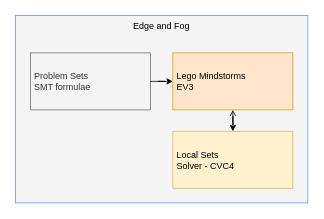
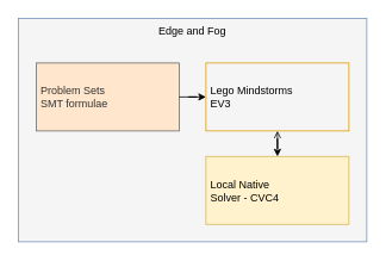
- <mxCell id="8" value="&amp;nbsp;Problem Sets&amp;nbsp;&lt;br&gt;&amp;nbsp;SMT formulae" style="rounded=0;whiteSpace=wrap;html=1;verticalAlign=middle;align=left;fillColor=#f5f5f5;strokeColor=#666666;fontColor=#333333;" parent="1" vertex="1"><mxGeometry x="40" y="70" width="160" height="76" as="geometry" /></mxCell>
+ <mxCell id="8" value="&amp;nbsp;Problem Sets&amp;nbsp;&lt;br&gt;&amp;nbsp;SMT formulae" style="rounded=0;whiteSpace=wrap;html=1;verticalAlign=middle;align=left;fillColor=#ffe6cc;strokeColor=#666666;fontColor=#333333;" parent="1" vertex="1"><mxGeometry x="40" y="70" width="160" height="76" as="geometry" /></mxCell>
- <mxCell id="3" value="&amp;nbsp;Lego Mindstorms&amp;nbsp;&lt;br&gt;&amp;nbsp;EV3" style="rounded=0;whiteSpace=wrap;html=1;fillColor=#ffe6cc;strokeColor=#d79b00;verticalAlign=middle;align=left;" parent="1" vertex="1"><mxGeometry x="230" y="70" width="160" height="76" as="geometry" /></mxCell>
+ <mxCell id="3" value="&amp;nbsp;Lego Mindstorms&amp;nbsp;&lt;br&gt;&amp;nbsp;EV3" style="rounded=0;whiteSpace=wrap;html=1;fillColor=#f5f5f5;strokeColor=#d79b00;verticalAlign=middle;align=left;" parent="1" vertex="1"><mxGeometry x="230" y="70" width="160" height="76" as="geometry" /></mxCell>
- <mxCell id="6" value="&amp;nbsp;Local Sets&amp;nbsp;&amp;nbsp;&lt;br&gt;&amp;nbsp;Solver - CVC4" style="rounded=0;whiteSpace=wrap;html=1;fillColor=#fff2cc;strokeColor=#d6b656;verticalAlign=middle;align=left;" parent="1" vertex="1"><mxGeometry x="230" y="174.5" width="160" height="76" as="geometry" /></mxCell>
+ <mxCell id="6" value="&amp;nbsp;Local Native&amp;nbsp;&amp;nbsp;&lt;br&gt;&amp;nbsp;Solver - CVC4" style="rounded=0;whiteSpace=wrap;html=1;fillColor=#fff2cc;strokeColor=#d6b656;verticalAlign=middle;align=left;" parent="1" vertex="1"><mxGeometry x="230" y="174.5" width="160" height="76" as="geometry" /></mxCell>
